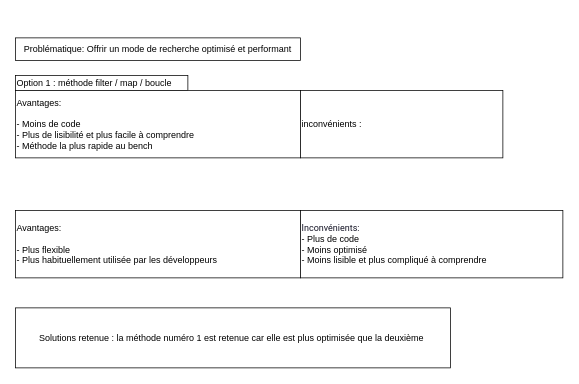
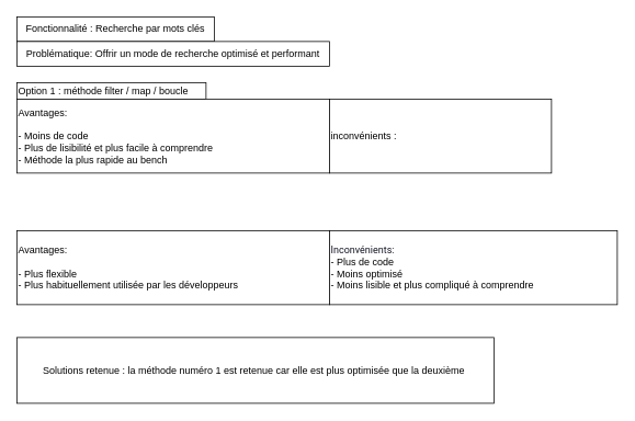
+ <mxCell id="2" value="Fonctionnalité : Recherche par mots clés" style="whiteSpace=wrap;html=1;" parent="1" vertex="1"><mxGeometry x="20" y="20" width="240" height="30" as="geometry" /></mxCell>
